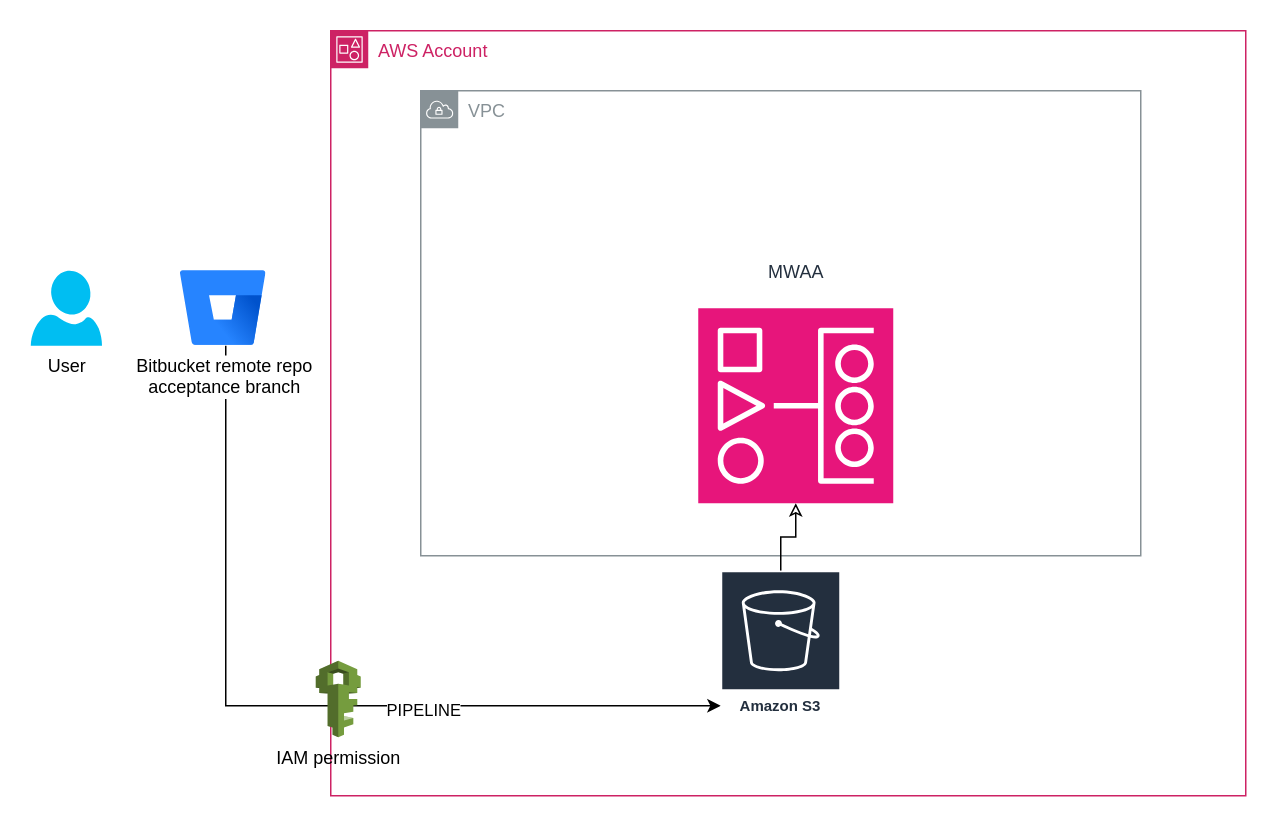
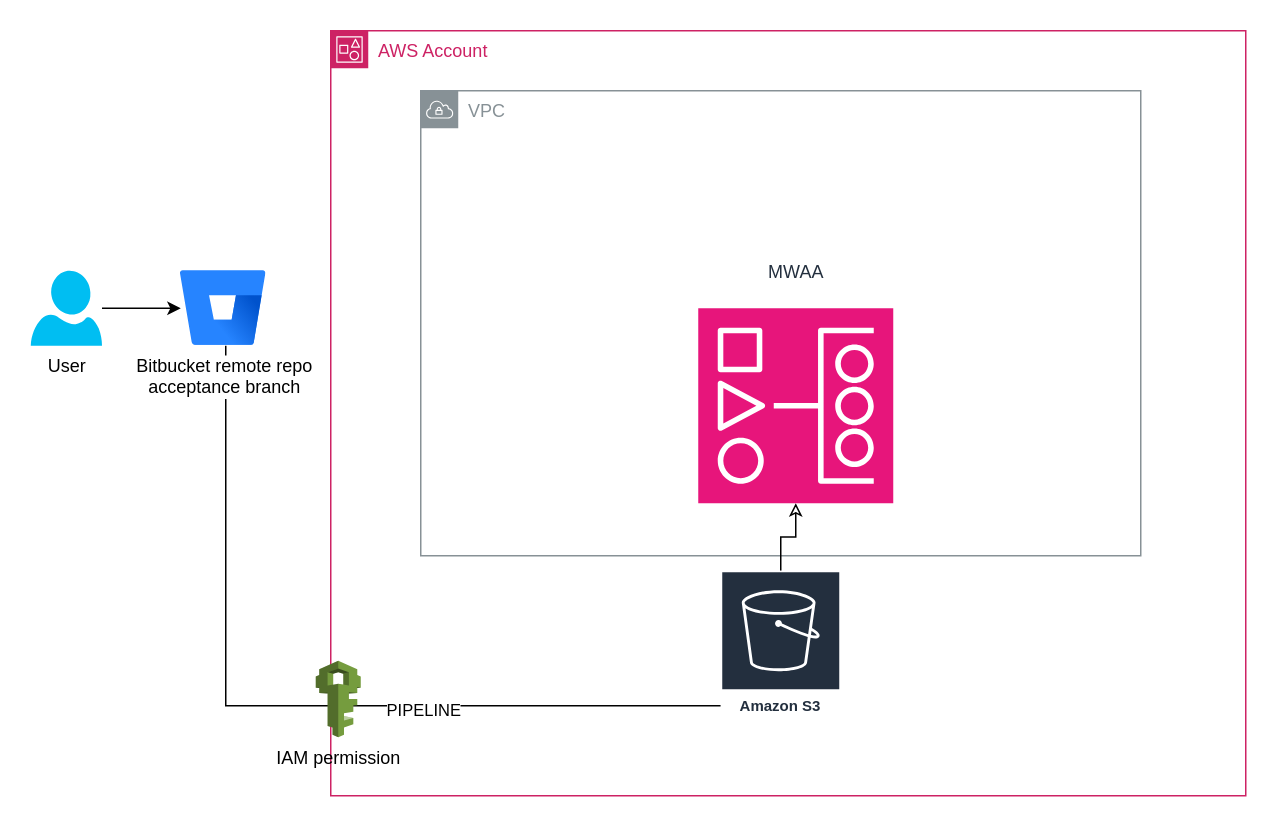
+ <mxCell id="5" style="edgeStyle=orthogonalEdgeStyle;rounded=0;orthogonalLoop=1;jettySize=auto;html=1;entryX=0;entryY=0.5;entryDx=0;entryDy=0;" parent="1" source="6" target="9" edge="1"><mxGeometry relative="1" as="geometry" /></mxCell>
- <mxCell id="7" style="edgeStyle=orthogonalEdgeStyle;rounded=0;orthogonalLoop=1;jettySize=auto;html=1;" parent="1" source="9" target="11" edge="1"><mxGeometry relative="1" as="geometry"><Array as="points"><mxPoint x="150" y="470" /></Array></mxGeometry></mxCell>
+ <mxCell id="7" style="edgeStyle=orthogonalEdgeStyle;rounded=0;orthogonalLoop=1;jettySize=auto;html=1;endArrow=none;" parent="1" source="9" target="11" edge="1"><mxGeometry relative="1" as="geometry"><Array as="points"><mxPoint x="150" y="470" /></Array></mxGeometry></mxCell>
